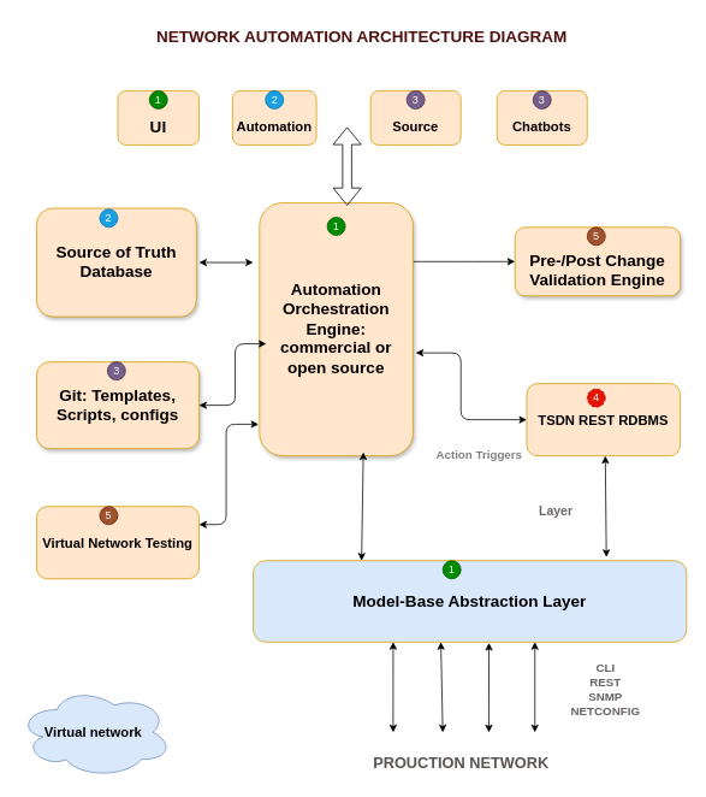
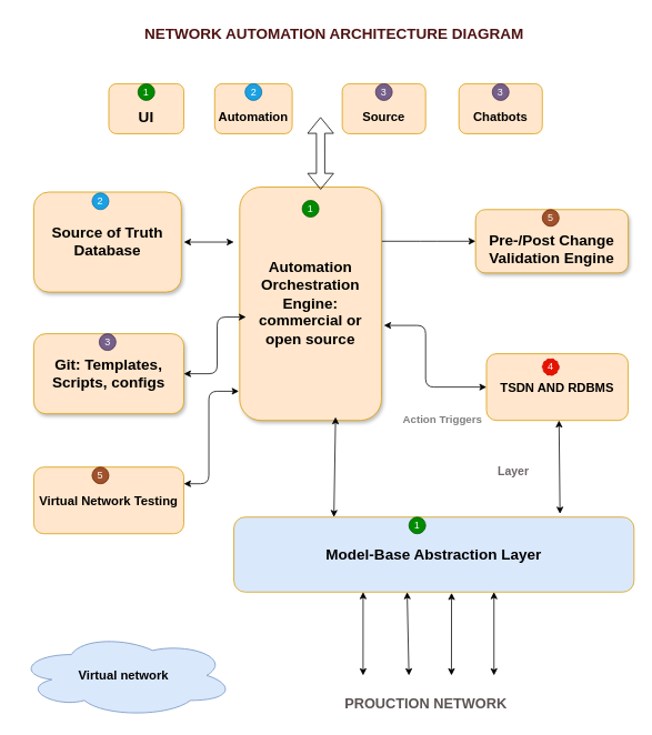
- <mxCell id="10" value="&lt;font style=&quot;font-size: 15px;&quot;&gt;&lt;b&gt;TSDN REST RDBMS&lt;/b&gt;&lt;/font&gt;" style="rounded=1;whiteSpace=wrap;html=1;fillColor=#ffe6cc;strokeColor=#d79b00;" vertex="1" parent="1"><mxGeometry x="583" y="424" width="170" height="80" as="geometry" /></mxCell>
+ <mxCell id="10" value="&lt;font style=&quot;font-size: 15px;&quot;&gt;&lt;b&gt;TSDN AND RDBMS&lt;/b&gt;&lt;/font&gt;" style="rounded=1;whiteSpace=wrap;html=1;fillColor=#ffe6cc;strokeColor=#d79b00;" vertex="1" parent="1"><mxGeometry x="583" y="424" width="170" height="80" as="geometry" /></mxCell>
- <mxCell id="26" value="&lt;font color=&quot;#696363&quot; style=&quot;font-size: 13px;&quot;&gt;&lt;b style=&quot;&quot;&gt;CLI&lt;/b&gt;&lt;/font&gt;&lt;div style=&quot;font-size: 13px;&quot;&gt;&lt;font color=&quot;#696363&quot; style=&quot;font-size: 13px;&quot;&gt;&lt;b&gt;REST&lt;/b&gt;&lt;/font&gt;&lt;/div&gt;&lt;div style=&quot;font-size: 13px;&quot;&gt;&lt;font color=&quot;#696363&quot; style=&quot;font-size: 13px;&quot;&gt;&lt;b&gt;SNMP&lt;/b&gt;&lt;/font&gt;&lt;/div&gt;&lt;div style=&quot;font-size: 13px;&quot;&gt;&lt;font color=&quot;#696363&quot; style=&quot;font-size: 13px;&quot;&gt;&lt;b style=&quot;&quot;&gt;NETCONFIG&lt;/b&gt;&lt;/font&gt;&lt;/div&gt;" style="text;html=1;align=center;verticalAlign=middle;resizable=0;points=[];autosize=1;rounded=1;" vertex="1" parent="1"><mxGeometry x="620" y="723" width="100" height="80" as="geometry" /></mxCell>
- <mxCell id="19" value="&lt;b&gt;&lt;font style=&quot;font-size: 15px;&quot;&gt;Virtual network&amp;nbsp;&lt;/font&gt;&lt;/b&gt;" style="ellipse;shape=cloud;whiteSpace=wrap;html=1;fillColor=#dae8fc;strokeColor=#6c8ebf;rounded=1;" vertex="1" parent="1"><mxGeometry x="20" y="760" width="170" height="100" as="geometry" /></mxCell>
+ <mxCell id="19" value="&lt;b&gt;&lt;font style=&quot;font-size: 15px;&quot;&gt;Virtual network&amp;nbsp;&lt;/font&gt;&lt;/b&gt;" style="ellipse;shape=cloud;whiteSpace=wrap;html=1;fillColor=#dae8fc;strokeColor=#6c8ebf;rounded=1;" vertex="1" parent="1"><mxGeometry x="20" y="760" width="260" height="100" as="geometry" /></mxCell>
